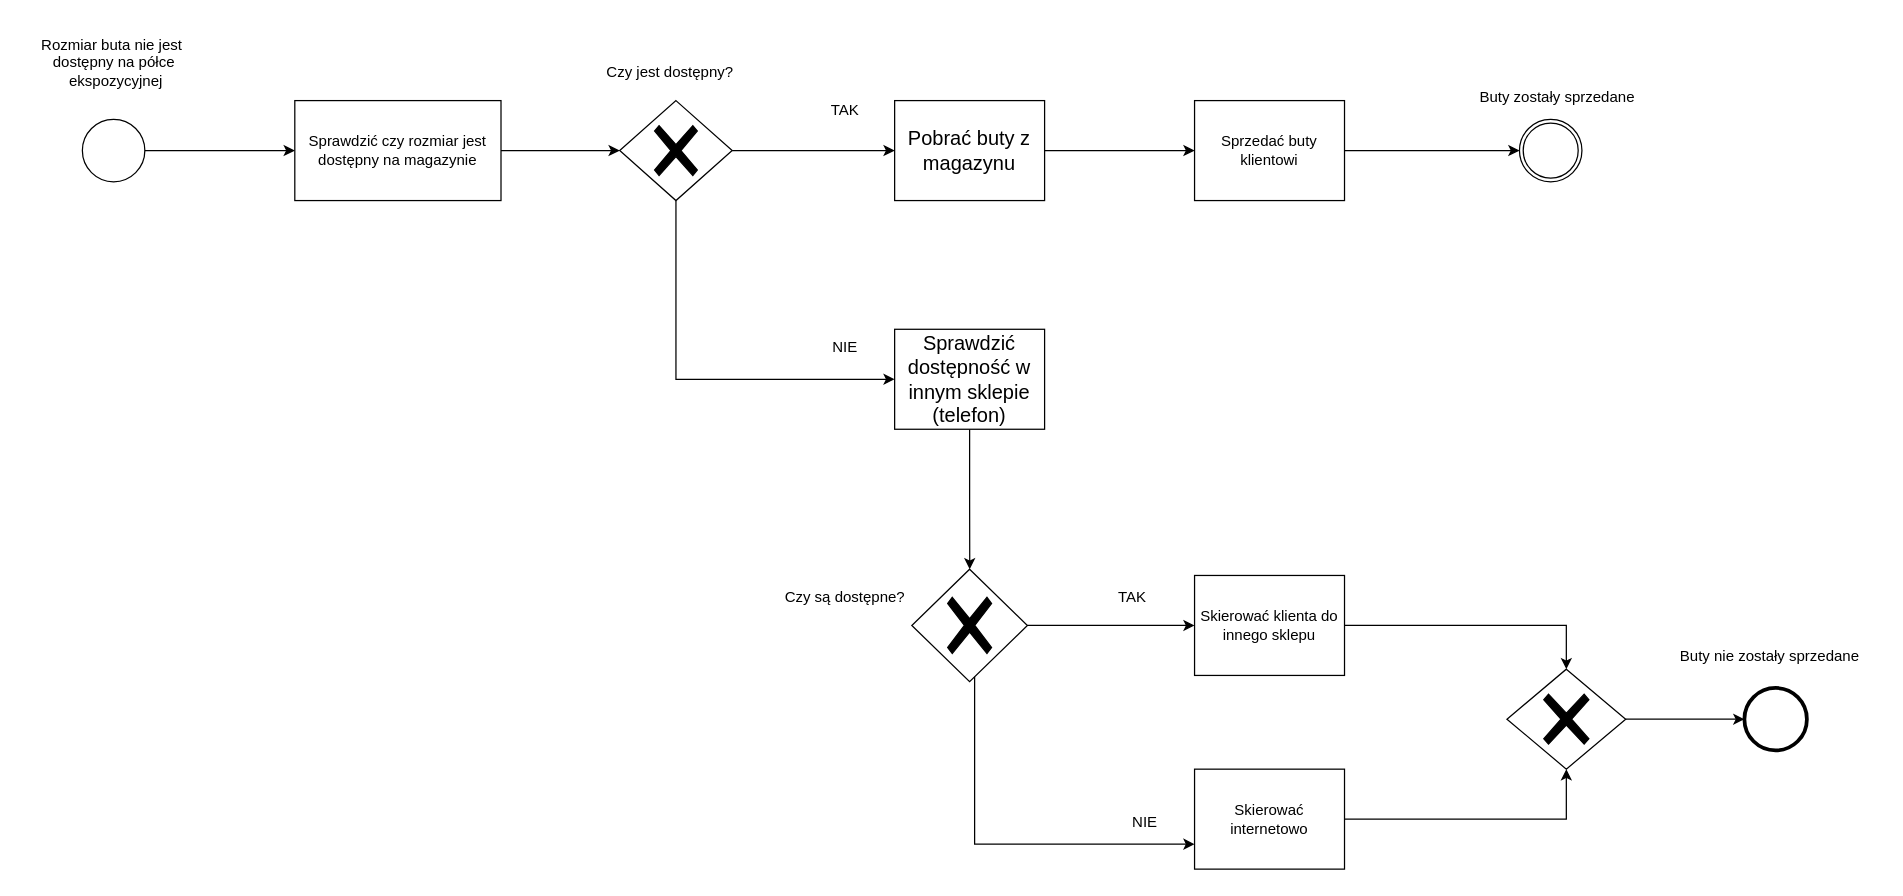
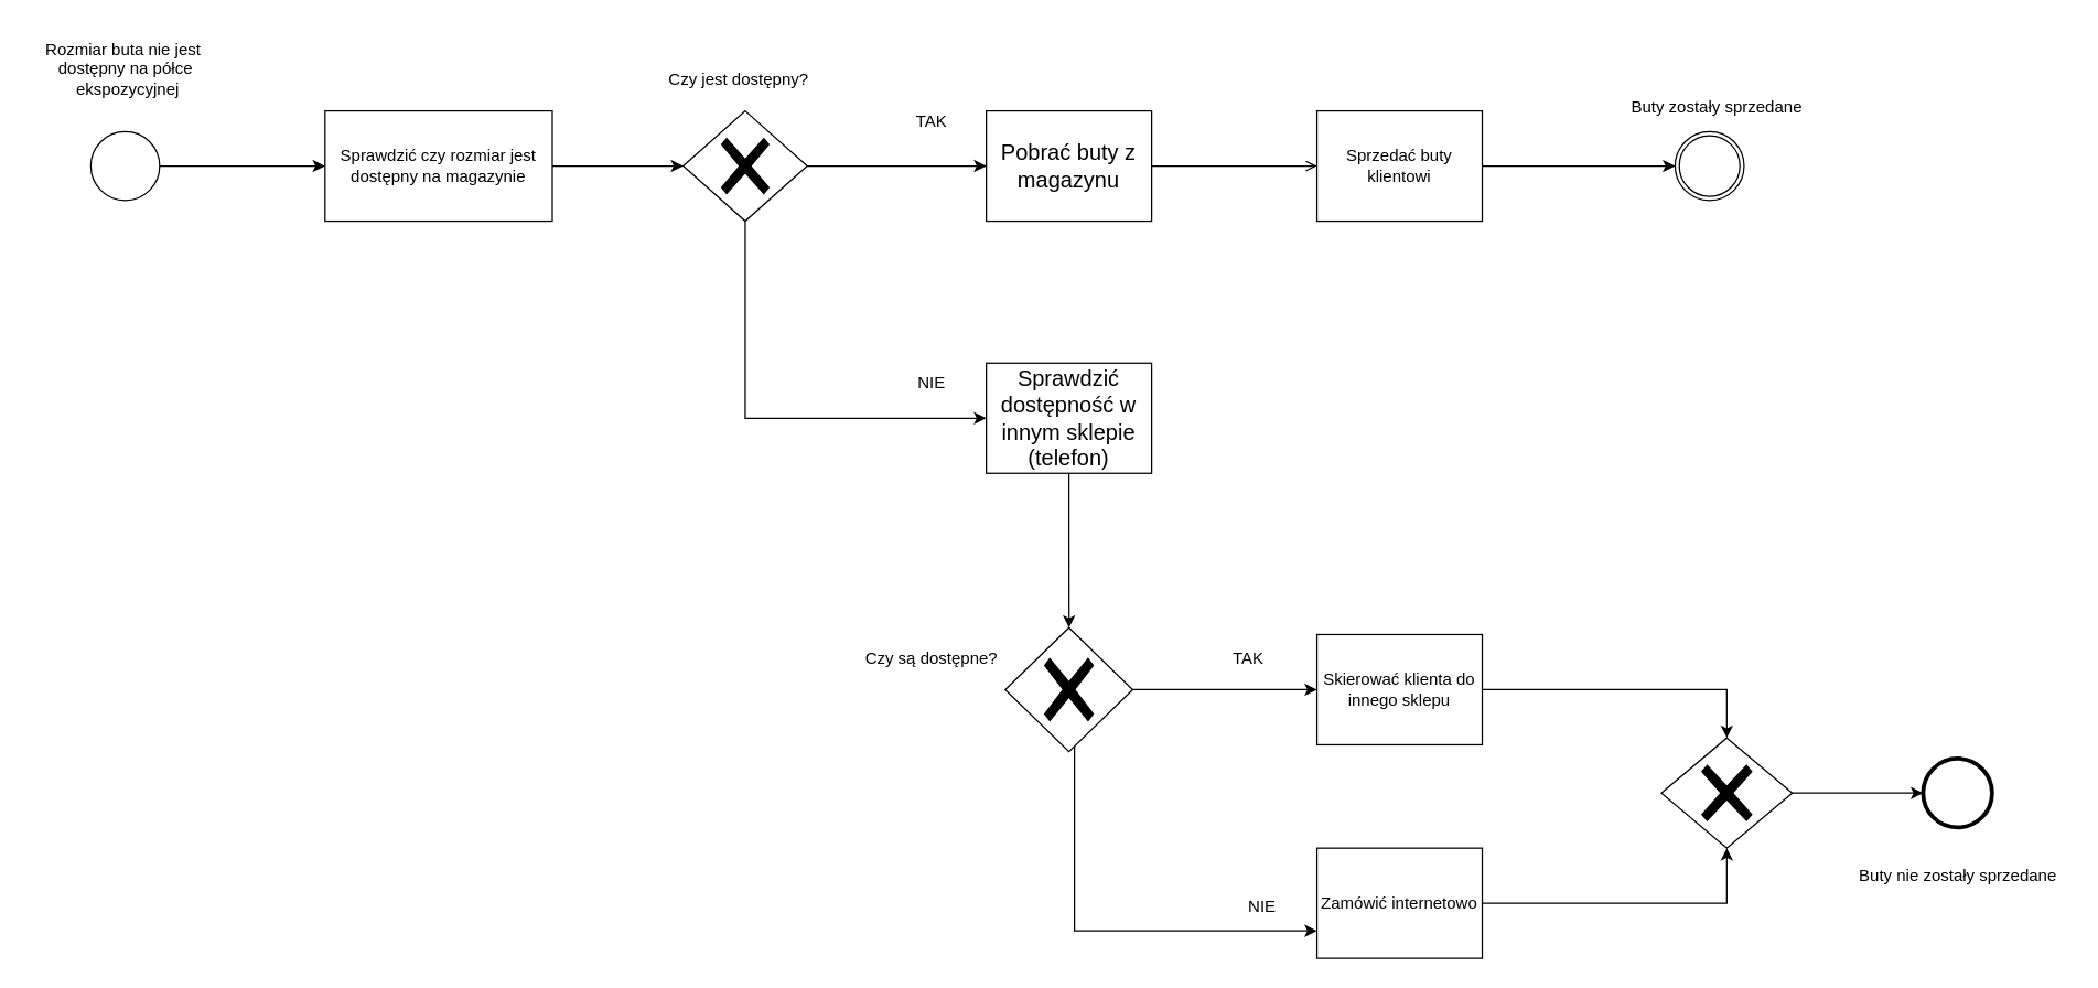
- <mxCell id="18" style="edgeStyle=orthogonalEdgeStyle;rounded=0;orthogonalLoop=1;jettySize=auto;html=1;exitX=1;exitY=0.5;exitDx=0;exitDy=0;exitPerimeter=0;entryX=0;entryY=0.5;entryDx=0;entryDy=0;entryPerimeter=0;" edge="1" parent="1" source="9" target="17"><mxGeometry relative="1" as="geometry" /></mxCell>
+ <mxCell id="18" style="edgeStyle=orthogonalEdgeStyle;rounded=0;orthogonalLoop=1;jettySize=auto;html=1;exitX=1;exitY=0.5;exitDx=0;exitDy=0;exitPerimeter=0;entryX=0;entryY=0.5;entryDx=0;entryDy=0;entryPerimeter=0;endArrow=open;" edge="1" parent="1" source="9" target="17"><mxGeometry relative="1" as="geometry" /></mxCell>
- <mxCell id="34" value="Buty nie zostały sprzedane" style="text;html=1;align=center;verticalAlign=middle;resizable=0;points=[];autosize=1;strokeColor=none;fillColor=none;" vertex="1" parent="1"><mxGeometry x="1330" y="510" width="170" height="30" as="geometry" /></mxCell>
+ <mxCell id="34" value="Buty nie zostały sprzedane" style="text;html=1;align=center;verticalAlign=middle;resizable=0;points=[];autosize=1;strokeColor=none;fillColor=none;" vertex="1" parent="1"><mxGeometry x="1335" y="620" width="170" height="30" as="geometry" /></mxCell>
- <mxCell id="24" value="Skierować internetowo" style="points=[[0.25,0,0],[0.5,0,0],[0.75,0,0],[1,0.25,0],[1,0.5,0],[1,0.75,0],[0.75,1,0],[0.5,1,0],[0.25,1,0],[0,0.75,0],[0,0.5,0],[0,0.25,0]];shape=mxgraph.bpmn.task2;whiteSpace=wrap;rectStyle=rounded;size=10;html=1;container=1;expand=0;collapsible=0;taskMarker=abstract;" vertex="1" parent="1"><mxGeometry x="955" y="615" width="120" height="80" as="geometry" /></mxCell>
+ <mxCell id="24" value="Zamówić internetowo" style="points=[[0.25,0,0],[0.5,0,0],[0.75,0,0],[1,0.25,0],[1,0.5,0],[1,0.75,0],[0.75,1,0],[0.5,1,0],[0.25,1,0],[0,0.75,0],[0,0.5,0],[0,0.25,0]];shape=mxgraph.bpmn.task2;whiteSpace=wrap;rectStyle=rounded;size=10;html=1;container=1;expand=0;collapsible=0;taskMarker=abstract;" vertex="1" parent="1"><mxGeometry x="955" y="615" width="120" height="80" as="geometry" /></mxCell>
